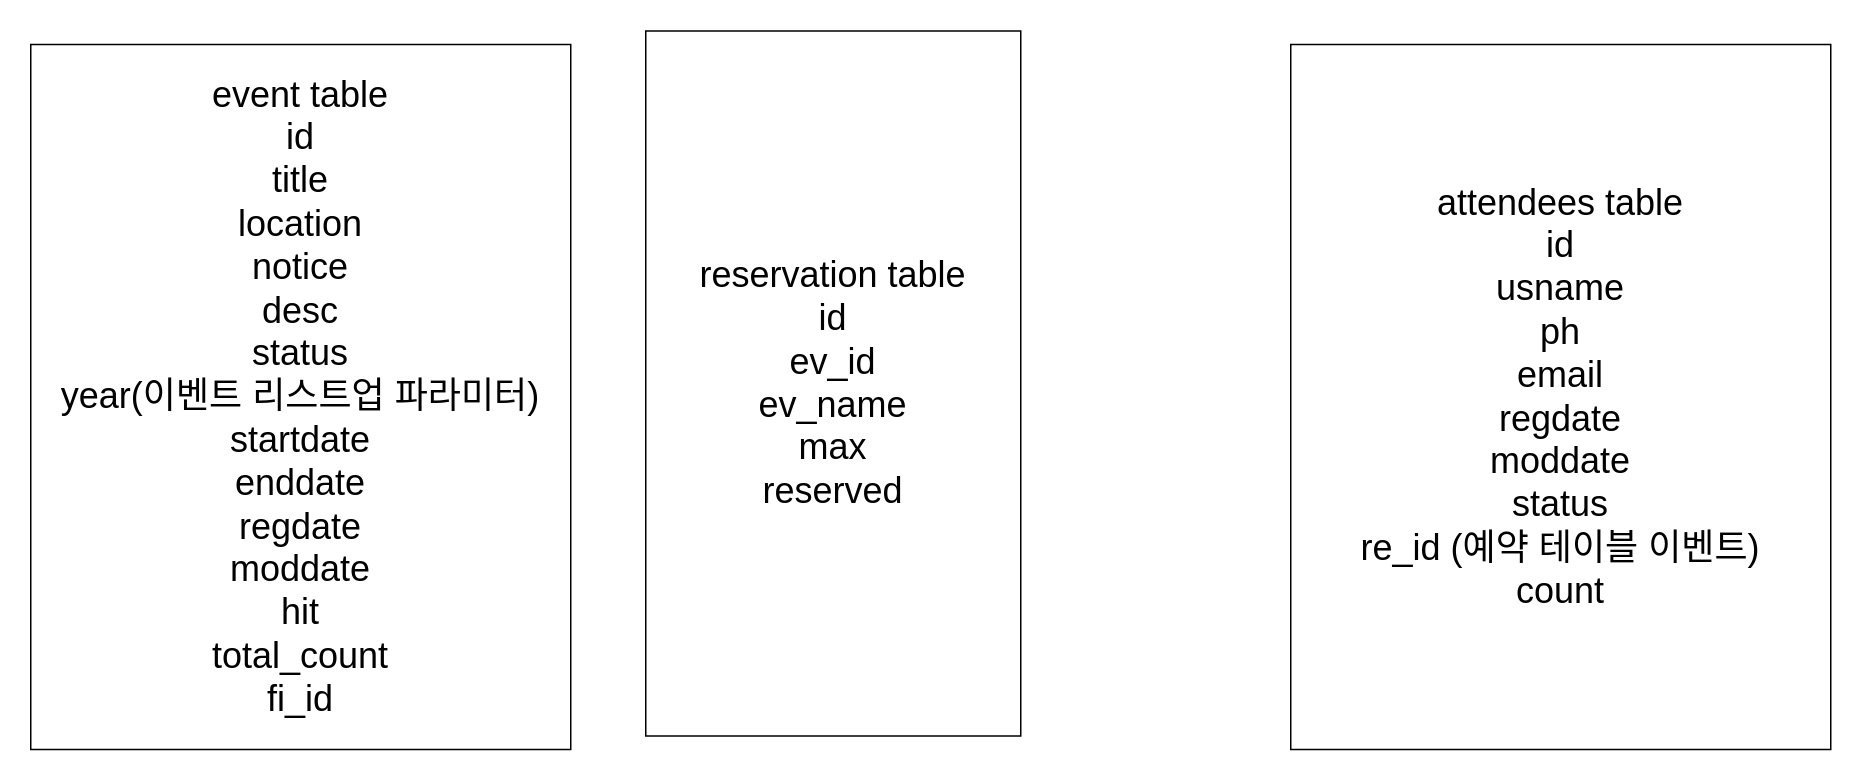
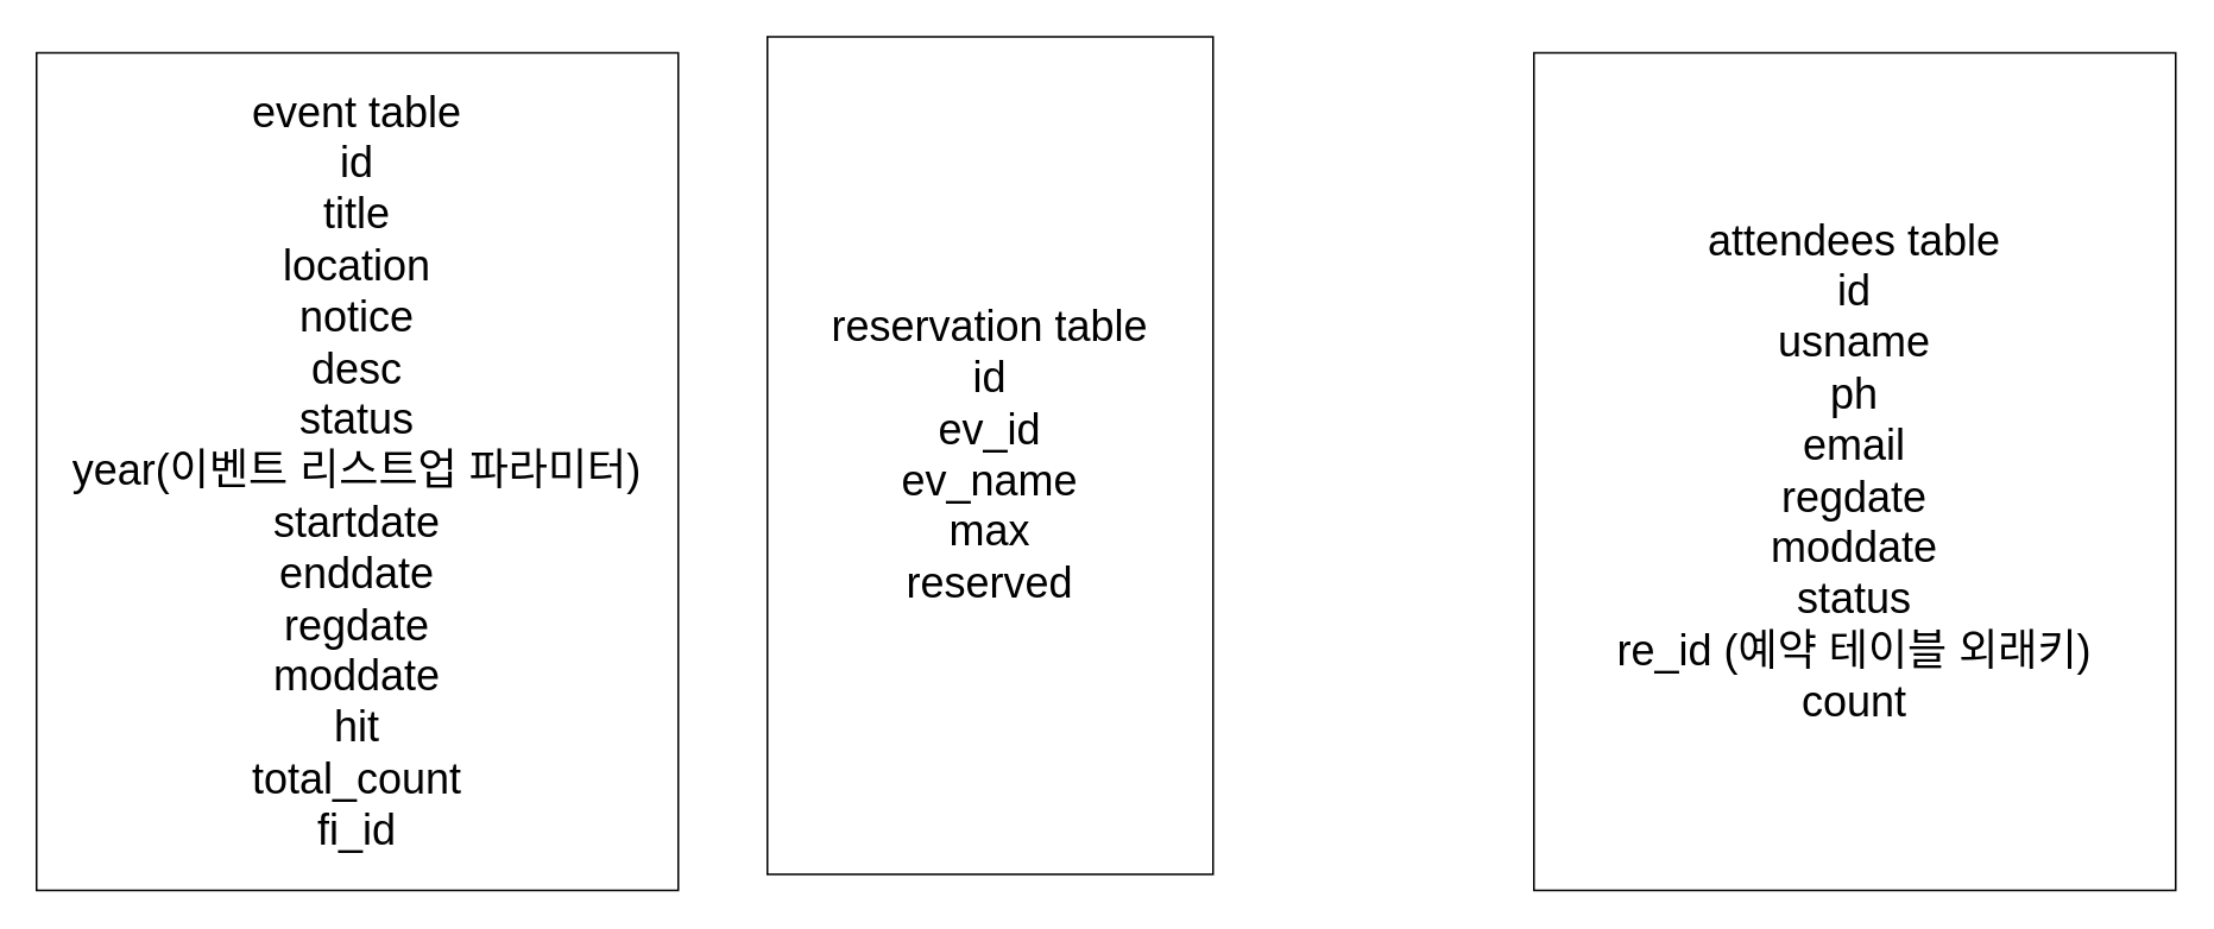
- <mxCell id="3" value="&lt;font style=&quot;font-size: 24px;&quot;&gt;attendees&amp;nbsp;table&lt;br&gt;id&lt;br&gt;usname&lt;br&gt;ph&lt;br&gt;email&lt;br&gt;regdate&lt;br&gt;moddate&lt;br&gt;status&lt;br&gt;re_id (예약 테이블 이벤트)&lt;br&gt;count&lt;br&gt;&lt;/font&gt;" style="rounded=0;whiteSpace=wrap;html=1;" parent="1" vertex="1"><mxGeometry x="860" y="29" width="360" height="470" as="geometry" /></mxCell>
+ <mxCell id="3" value="&lt;font style=&quot;font-size: 24px;&quot;&gt;attendees&amp;nbsp;table&lt;br&gt;id&lt;br&gt;usname&lt;br&gt;ph&lt;br&gt;email&lt;br&gt;regdate&lt;br&gt;moddate&lt;br&gt;status&lt;br&gt;re_id (예약 테이블 외래키)&lt;br&gt;count&lt;br&gt;&lt;/font&gt;" style="rounded=0;whiteSpace=wrap;html=1;" parent="1" vertex="1"><mxGeometry x="860" y="29" width="360" height="470" as="geometry" /></mxCell>
